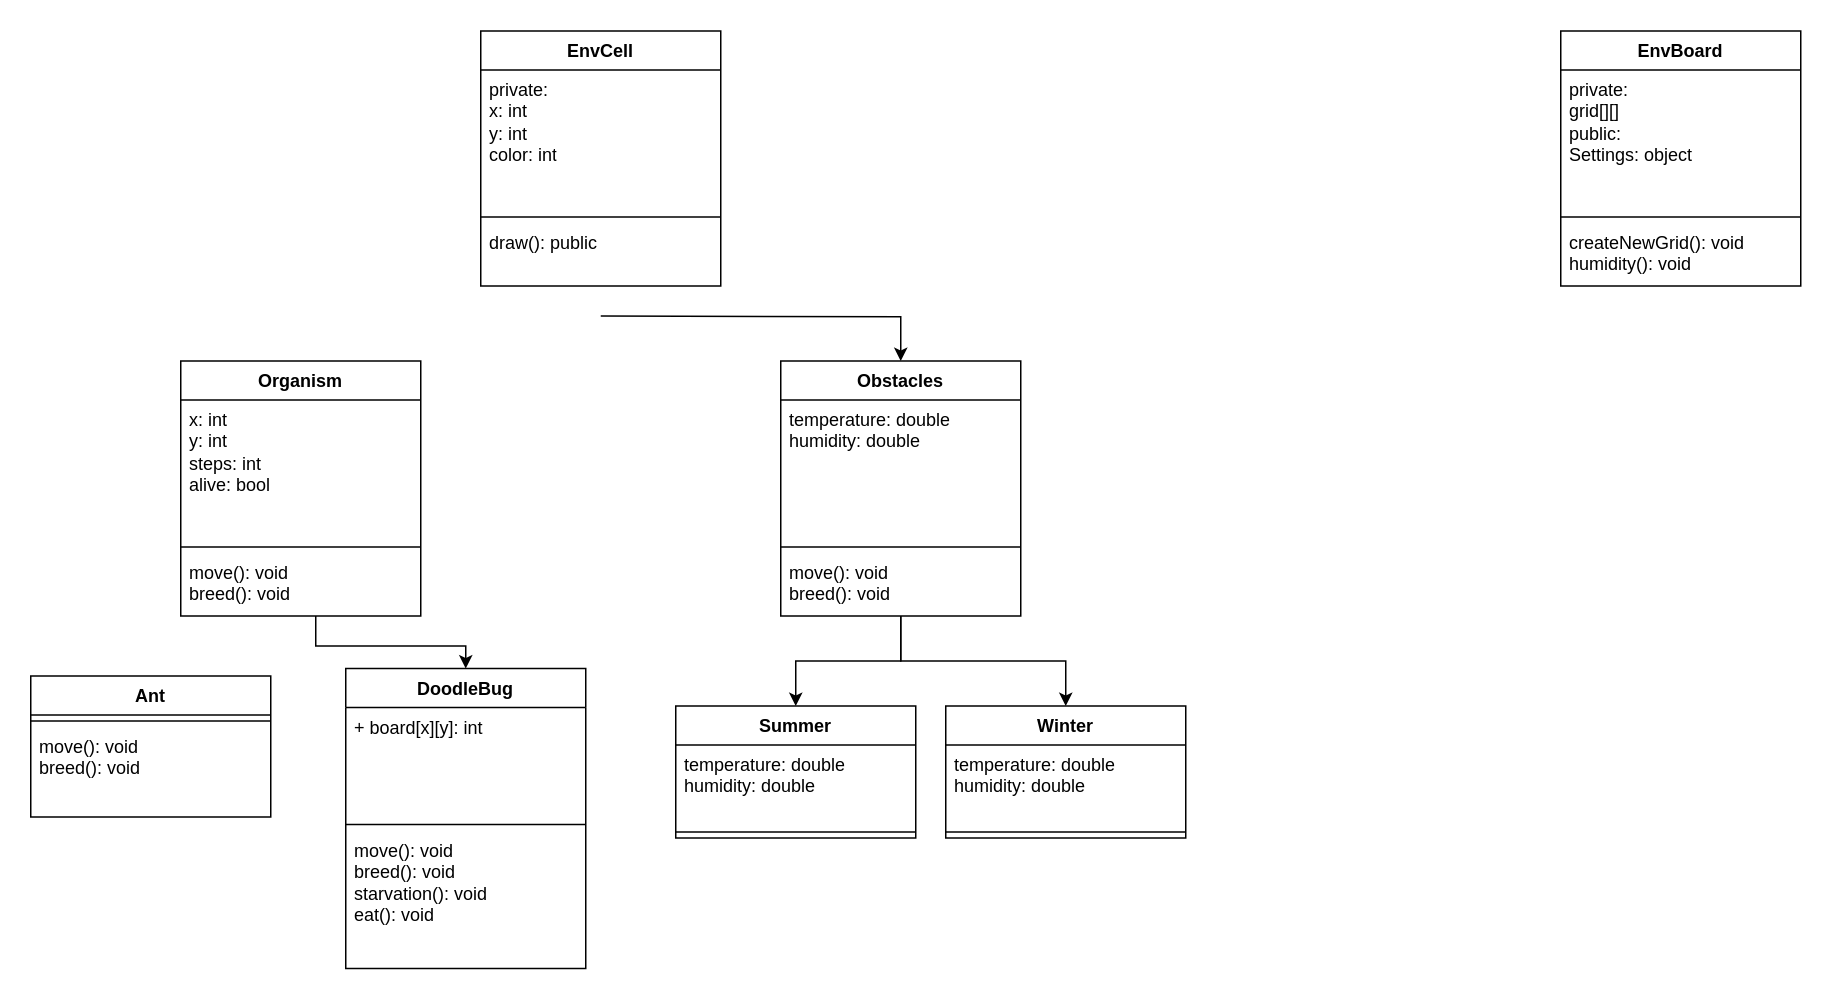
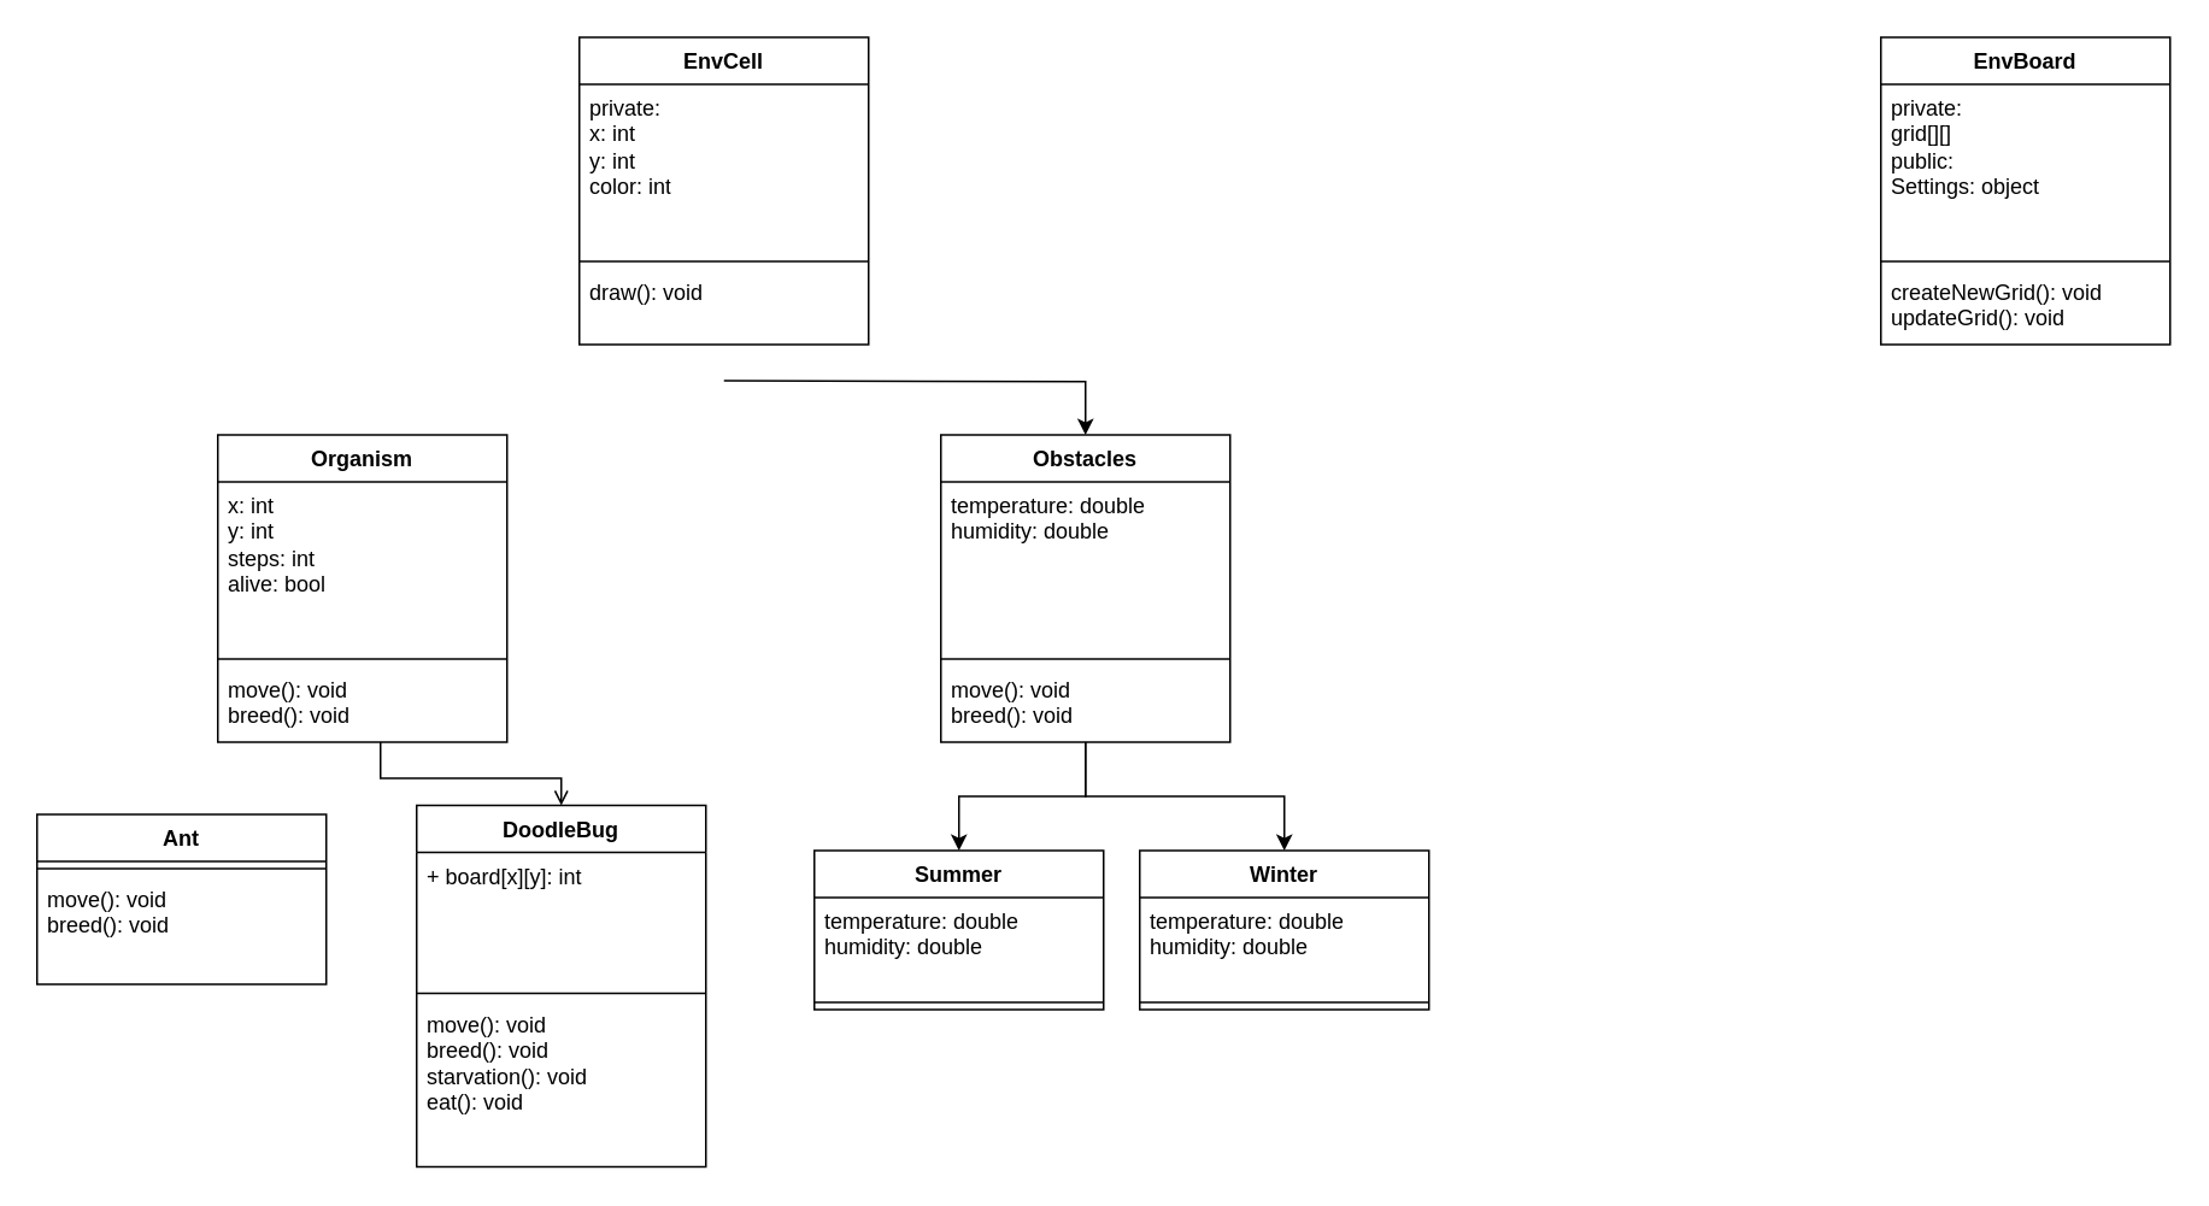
- <mxCell id="18" value="draw(): public" style="text;strokeColor=none;fillColor=none;align=left;verticalAlign=top;spacingLeft=4;spacingRight=4;overflow=hidden;rotatable=0;points=[[0,0.5],[1,0.5]];portConstraint=eastwest;whiteSpace=wrap;html=1;" vertex="1" parent="15"><mxGeometry y="128" width="160" height="42" as="geometry" /></mxCell>
+ <mxCell id="18" value="draw(): void" style="text;strokeColor=none;fillColor=none;align=left;verticalAlign=top;spacingLeft=4;spacingRight=4;overflow=hidden;rotatable=0;points=[[0,0.5],[1,0.5]];portConstraint=eastwest;whiteSpace=wrap;html=1;" vertex="1" parent="15"><mxGeometry y="128" width="160" height="42" as="geometry" /></mxCell>
- <mxCell id="34" value="createNewGrid(): void&lt;div&gt;humidity(): void&lt;/div&gt;" style="text;strokeColor=none;fillColor=none;align=left;verticalAlign=top;spacingLeft=4;spacingRight=4;overflow=hidden;rotatable=0;points=[[0,0.5],[1,0.5]];portConstraint=eastwest;whiteSpace=wrap;html=1;" vertex="1" parent="31"><mxGeometry y="128" width="160" height="42" as="geometry" /></mxCell>
+ <mxCell id="34" value="createNewGrid(): void&lt;div&gt;updateGrid(): void&lt;/div&gt;" style="text;strokeColor=none;fillColor=none;align=left;verticalAlign=top;spacingLeft=4;spacingRight=4;overflow=hidden;rotatable=0;points=[[0,0.5],[1,0.5]];portConstraint=eastwest;whiteSpace=wrap;html=1;" vertex="1" parent="31"><mxGeometry y="128" width="160" height="42" as="geometry" /></mxCell>
- <mxCell id="9" style="edgeStyle=orthogonalEdgeStyle;rounded=0;orthogonalLoop=1;jettySize=auto;html=1;" edge="1" parent="1" source="10" target="5"><mxGeometry relative="1" as="geometry"><Array as="points"><mxPoint x="210" y="430" /><mxPoint x="310" y="430" /></Array></mxGeometry></mxCell>
+ <mxCell id="9" style="edgeStyle=orthogonalEdgeStyle;rounded=0;orthogonalLoop=1;jettySize=auto;html=1;endArrow=open;" edge="1" parent="1" source="10" target="5"><mxGeometry relative="1" as="geometry"><Array as="points"><mxPoint x="210" y="430" /><mxPoint x="310" y="430" /></Array></mxGeometry></mxCell>
